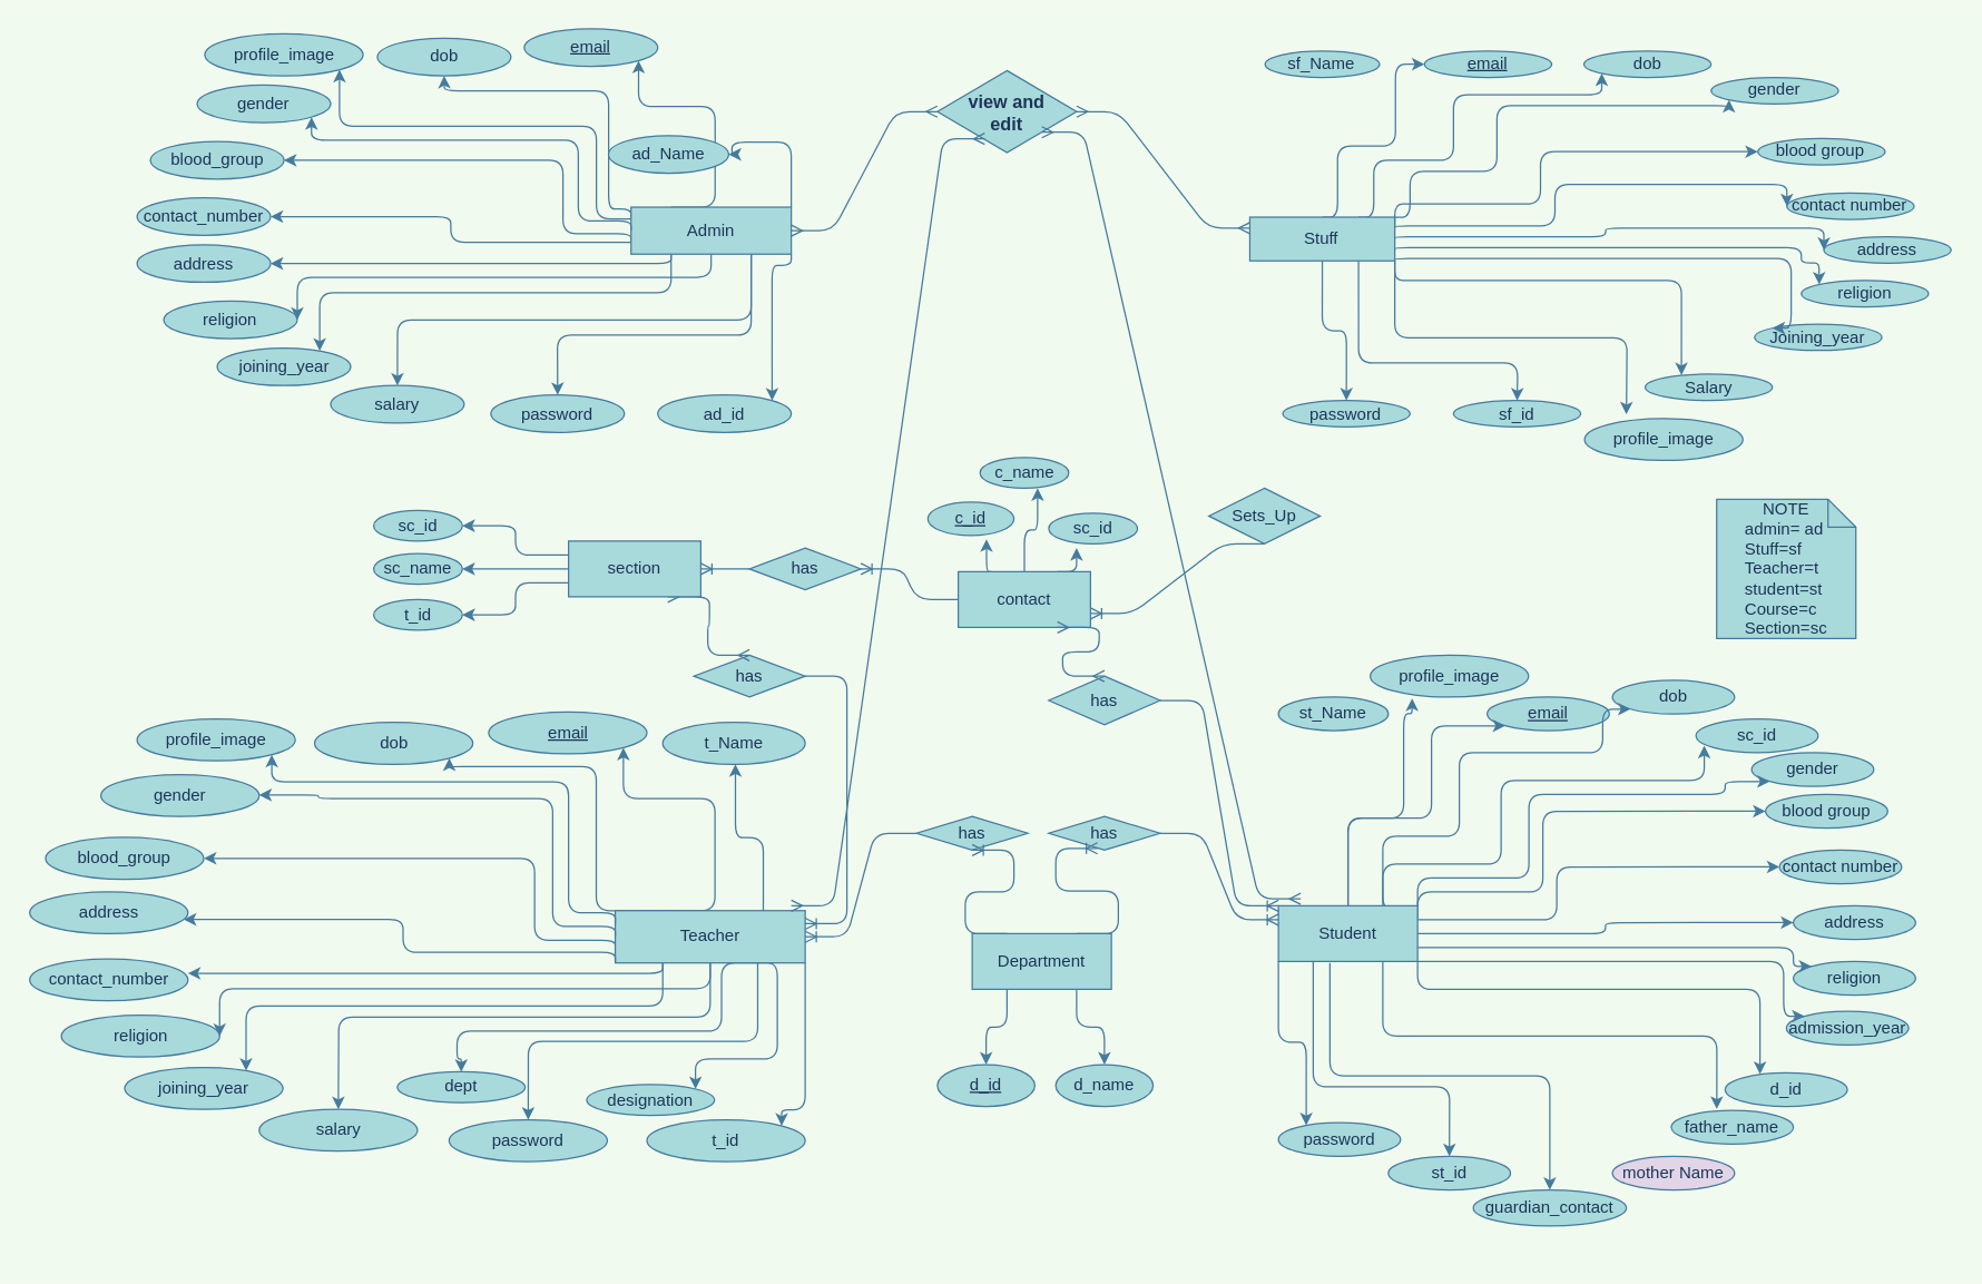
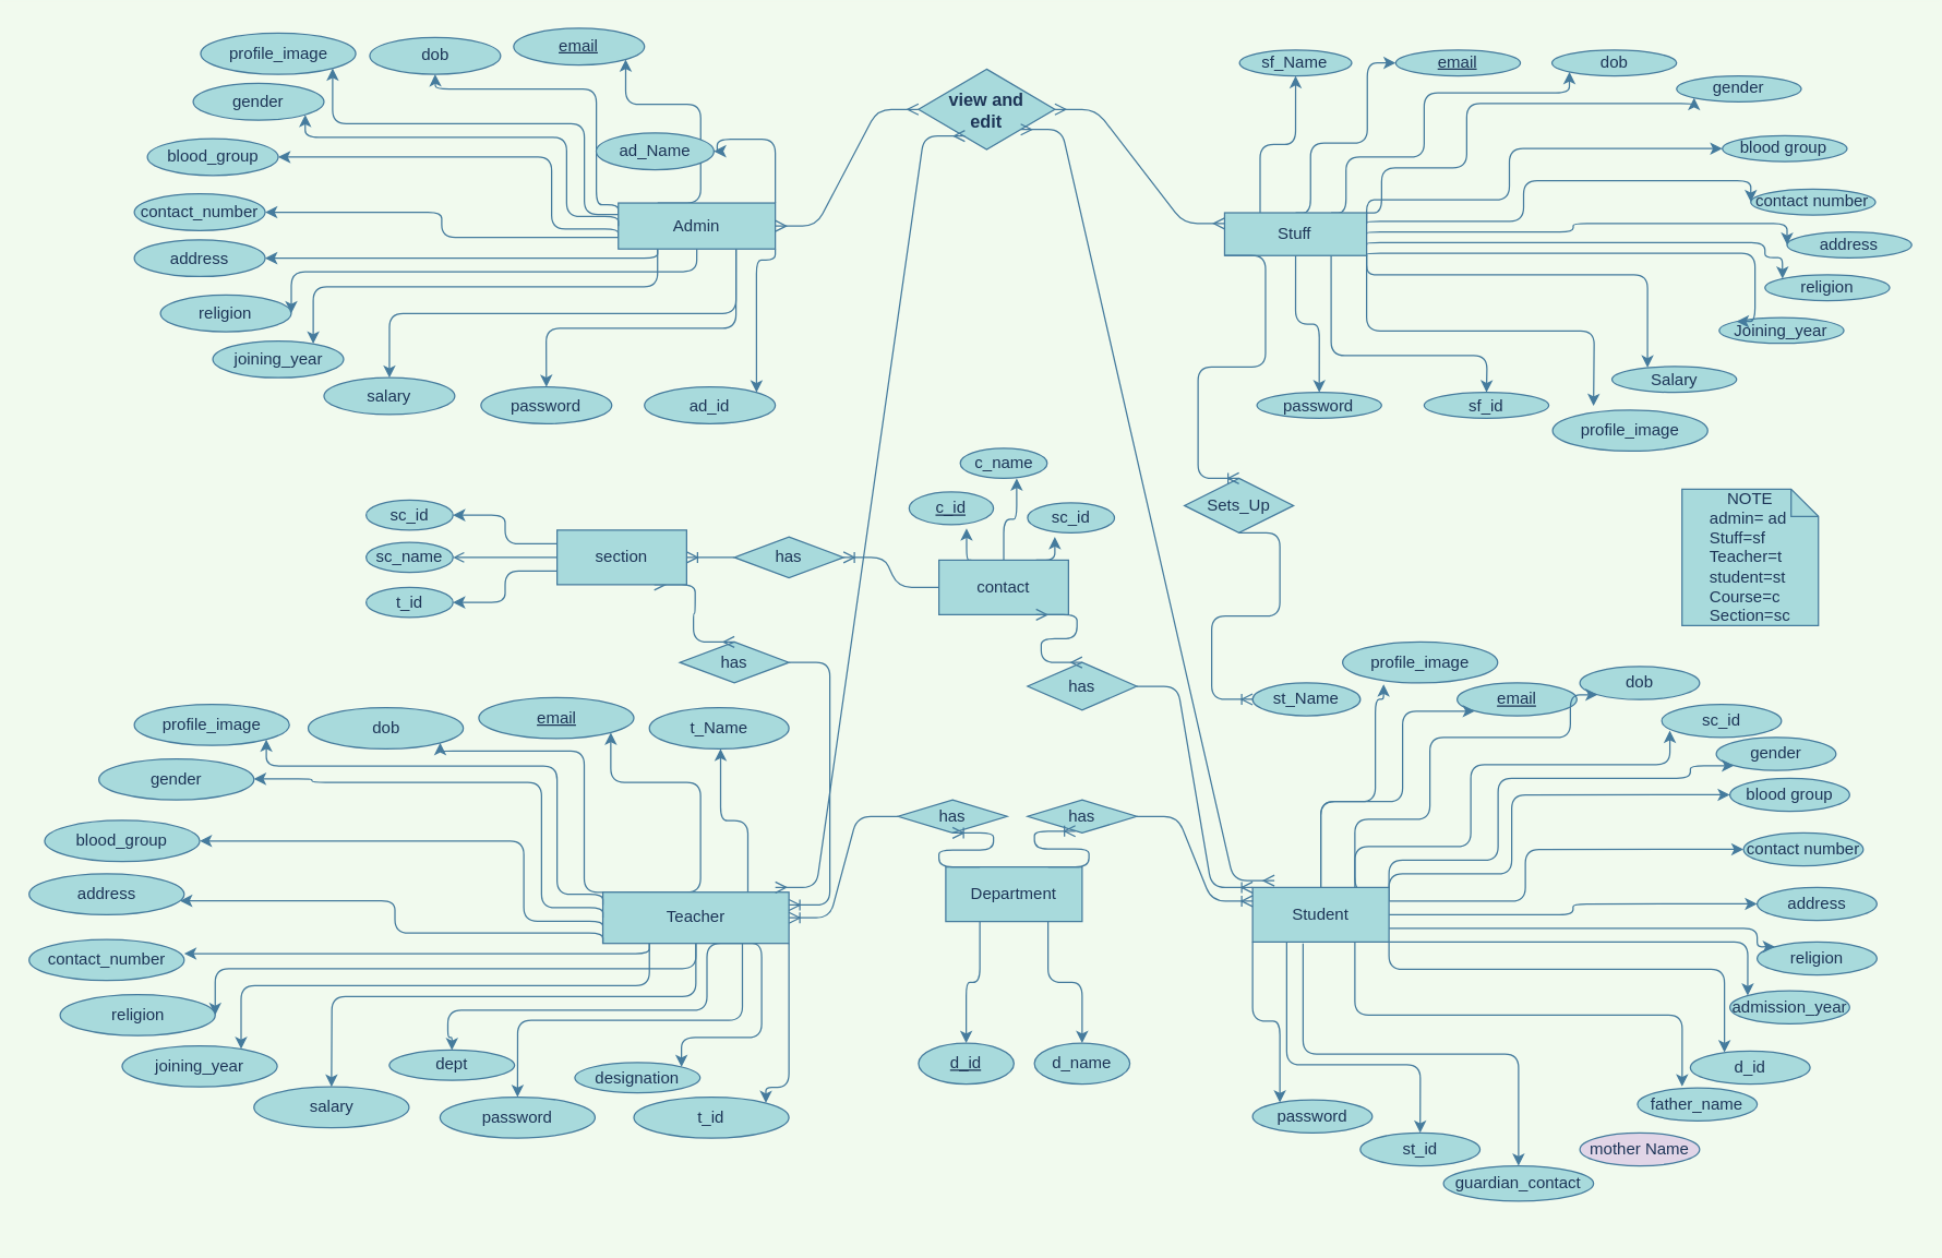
+ <mxCell id="117" style="edgeStyle=orthogonalEdgeStyle;curved=0;rounded=1;sketch=0;orthogonalLoop=1;jettySize=auto;html=1;exitX=0.25;exitY=0;exitDx=0;exitDy=0;strokeColor=#457B9D;fontColor=#1D3557;labelBackgroundColor=#F1FAEE;" parent="104" source="130" target="108" edge="1"><mxGeometry relative="1" as="geometry" /></mxCell>
+ <mxCell id="145" value="" style="edgeStyle=entityRelationEdgeStyle;fontSize=12;html=1;endArrow=ERoneToMany;strokeColor=#457B9D;fontColor=#1D3557;exitX=0;exitY=1;exitDx=0;exitDy=0;entryX=0.5;entryY=0;entryDx=0;entryDy=0;entryPerimeter=0;labelBackgroundColor=#F1FAEE;" parent="1" source="130" target="131" edge="1"><mxGeometry width="100" height="100" relative="1" as="geometry"><mxPoint x="897" y="190" as="sourcePoint" /><mxPoint x="858" y="370" as="targetPoint" /></mxGeometry></mxCell>
- <mxCell id="155" style="edgeStyle=orthogonalEdgeStyle;curved=0;rounded=1;sketch=0;orthogonalLoop=1;jettySize=auto;html=1;exitX=0;exitY=0.5;exitDx=0;exitDy=0;entryX=1;entryY=0.5;entryDx=0;entryDy=0;strokeColor=#457B9D;fillColor=#A8DADC;fontColor=#1D3557;labelBackgroundColor=#F1FAEE;" parent="1" source="157" target="159" edge="1"><mxGeometry relative="1" as="geometry" /></mxCell>
+ <mxCell id="155" style="edgeStyle=orthogonalEdgeStyle;curved=0;rounded=1;sketch=0;orthogonalLoop=1;jettySize=auto;html=1;exitX=0;exitY=0.5;exitDx=0;exitDy=0;entryX=1;entryY=0.5;entryDx=0;entryDy=0;strokeColor=#457B9D;fillColor=#A8DADC;fontColor=#1D3557;labelBackgroundColor=#F1FAEE;endArrow=open;" parent="1" source="157" target="159" edge="1"><mxGeometry relative="1" as="geometry" /></mxCell>
- <mxCell id="146" value="" style="edgeStyle=entityRelationEdgeStyle;fontSize=12;html=1;endArrow=ERoneToMany;entryX=1;entryY=0.75;entryDx=0;entryDy=0;strokeColor=#457B9D;fontColor=#1D3557;exitX=0.5;exitY=1;exitDx=0;exitDy=0;labelBackgroundColor=#F1FAEE;" parent="1" source="131" target="103" edge="1"><mxGeometry width="100" height="100" relative="1" as="geometry"><mxPoint x="728" y="490" as="sourcePoint" /><mxPoint x="828" y="390" as="targetPoint" /></mxGeometry></mxCell>
+ <mxCell id="146" value="" style="edgeStyle=entityRelationEdgeStyle;fontSize=12;html=1;endArrow=ERoneToMany;strokeColor=#457B9D;fontColor=#1D3557;exitX=0.5;exitY=1;exitDx=0;exitDy=0;labelBackgroundColor=#F1FAEE;" parent="1" source="131" target="71" edge="1"><mxGeometry width="100" height="100" relative="1" as="geometry"><mxPoint x="728" y="490" as="sourcePoint" /><mxPoint x="828" y="390" as="targetPoint" /></mxGeometry></mxCell>
- <mxCell id="4" value="Department" style="whiteSpace=wrap;html=1;align=center;rounded=0;sketch=0;fillColor=#A8DADC;strokeColor=#457B9D;fontColor=#1D3557;" parent="1" vertex="1"><mxGeometry x="698" y="670" width="100" height="40" as="geometry" /></mxCell>
+ <mxCell id="4" value="Department" style="whiteSpace=wrap;html=1;align=center;rounded=0;sketch=0;fillColor=#A8DADC;strokeColor=#457B9D;fontColor=#1D3557;" parent="1" vertex="1"><mxGeometry x="693" y="635" width="100" height="40" as="geometry" /></mxCell>
- <mxCell id="77" value="admission_year" style="ellipse;whiteSpace=wrap;html=1;align=center;rounded=0;sketch=0;fillColor=#A8DADC;strokeColor=#457B9D;fontColor=#1D3557;" parent="1" vertex="1"><mxGeometry x="1283.005" y="725.821" width="87.755" height="24.186" as="geometry" /></mxCell>
+ <mxCell id="77" value="admission_year" style="ellipse;whiteSpace=wrap;html=1;align=center;rounded=0;sketch=0;fillColor=#A8DADC;strokeColor=#457B9D;fontColor=#1D3557;" parent="1" vertex="1"><mxGeometry x="1268.005" y="725.821" width="87.755" height="24.186" as="geometry" /></mxCell>
